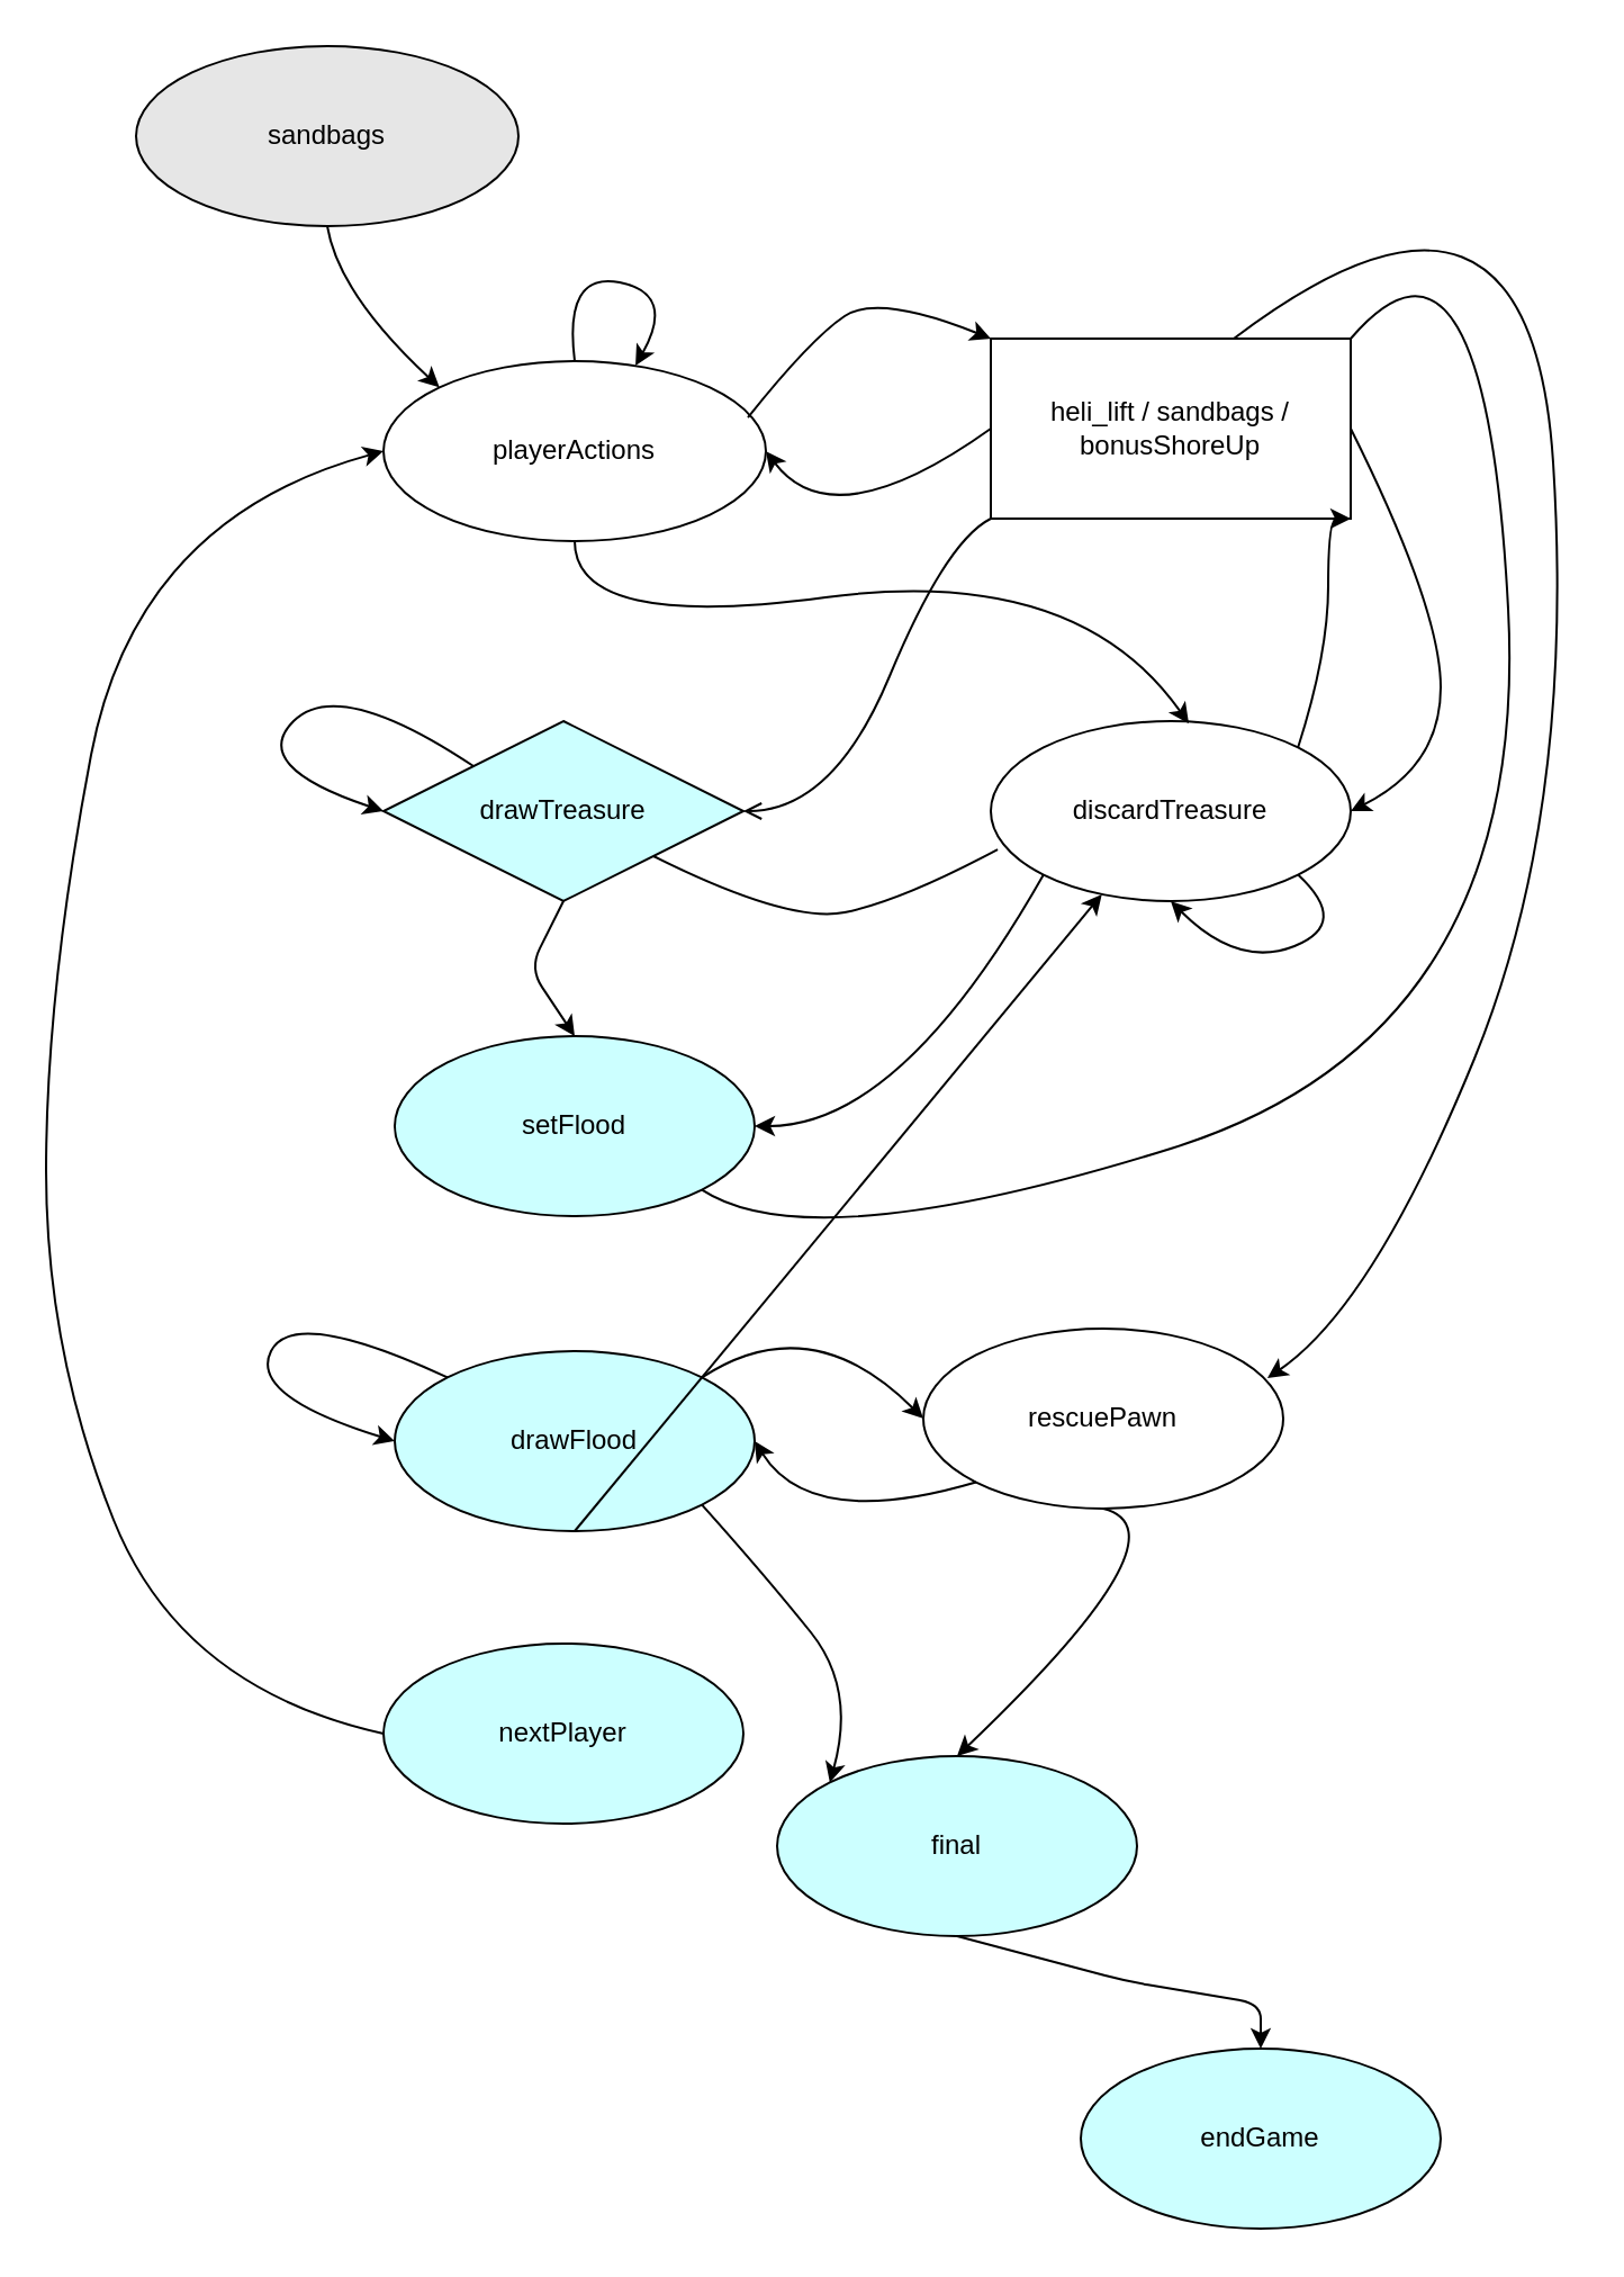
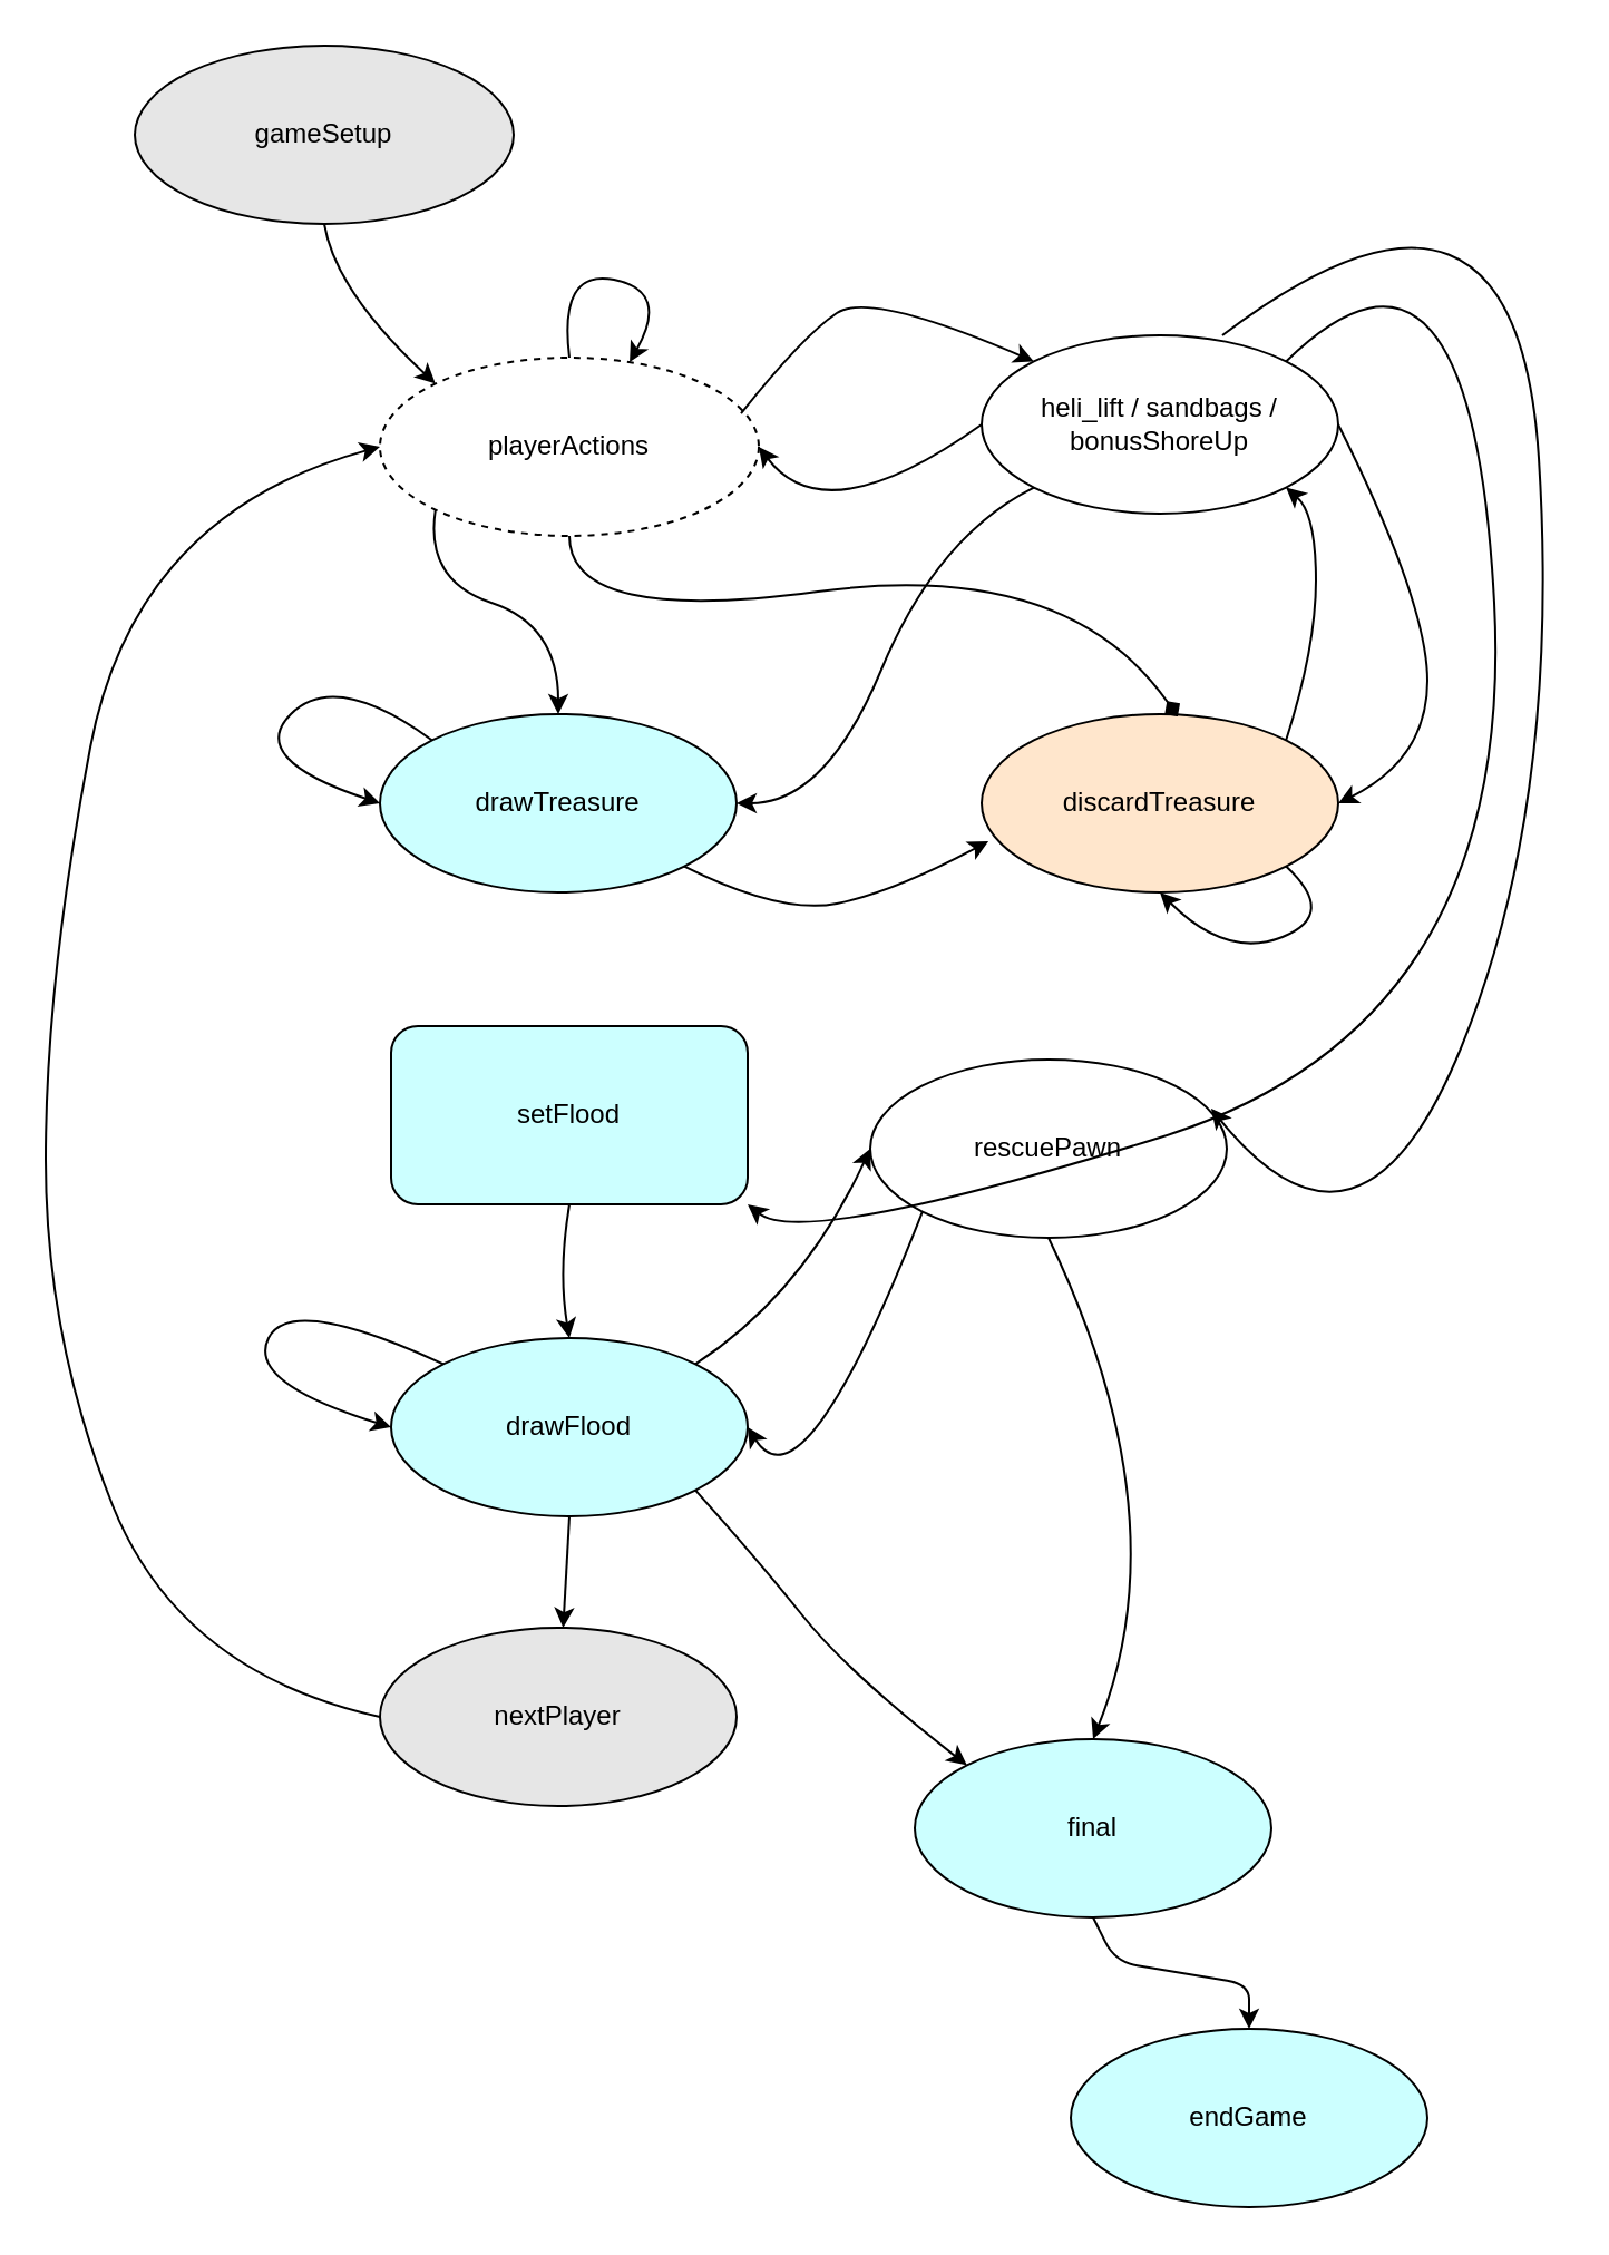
- <mxCell id="2" value="sandbags" style="ellipse;whiteSpace=wrap;html=1;fillColor=#E6E6E6;" vertex="1" parent="1"><mxGeometry x="60" y="20" width="170" height="80" as="geometry" /></mxCell>
+ <mxCell id="2" value="gameSetup" style="ellipse;whiteSpace=wrap;html=1;fillColor=#E6E6E6;" vertex="1" parent="1"><mxGeometry x="60" y="20" width="170" height="80" as="geometry" /></mxCell>
- <mxCell id="22" value="heli_lift / sandbags / bonusShoreUp" style="whiteSpace=wrap;html=1;rounded=0;" vertex="1" parent="1"><mxGeometry x="440" y="150" width="160" height="80" as="geometry" /></mxCell>
+ <mxCell id="22" value="heli_lift / sandbags / bonusShoreUp" style="ellipse;whiteSpace=wrap;html=1;" vertex="1" parent="1"><mxGeometry x="440" y="150" width="160" height="80" as="geometry" /></mxCell>
- <mxCell id="3" value="playerActions" style="ellipse;whiteSpace=wrap;html=1;" vertex="1" parent="1"><mxGeometry x="170" y="160" width="170" height="80" as="geometry" /></mxCell>
+ <mxCell id="3" value="playerActions" style="ellipse;whiteSpace=wrap;html=1;dashed=1;" vertex="1" parent="1"><mxGeometry x="170" y="160" width="170" height="80" as="geometry" /></mxCell>
+ <mxCell id="26" value="" style="curved=1;endArrow=classic;html=1;exitX=0;exitY=1;exitDx=0;exitDy=0;entryX=0.5;entryY=0;entryDx=0;entryDy=0;" edge="1" parent="1" source="3" target="4"><mxGeometry width="50" height="50" relative="1" as="geometry"><mxPoint x="360" y="280" as="sourcePoint" /><mxPoint x="291.165" y="248.058" as="targetPoint" /><Array as="points"><mxPoint x="190" y="260" /><mxPoint x="250" y="280" /></Array></mxGeometry></mxCell>
- <mxCell id="35" value="" style="curved=1;endArrow=classic;html=1;exitX=0.5;exitY=1;exitDx=0;exitDy=0;entryX=0.55;entryY=0.013;entryDx=0;entryDy=0;entryPerimeter=0;" edge="1" parent="1" source="3" target="5"><mxGeometry width="50" height="50" relative="1" as="geometry"><mxPoint x="204.896" y="238.284" as="sourcePoint" /><mxPoint x="200" y="320" as="targetPoint" /><Array as="points"><mxPoint x="255" y="280" /><mxPoint x="478" y="250" /></Array></mxGeometry></mxCell>
+ <mxCell id="35" value="" style="curved=1;endArrow=diamond;html=1;exitX=0.5;exitY=1;exitDx=0;exitDy=0;entryX=0.55;entryY=0.013;entryDx=0;entryDy=0;entryPerimeter=0;" edge="1" parent="1" source="3" target="5"><mxGeometry width="50" height="50" relative="1" as="geometry"><mxPoint x="204.896" y="238.284" as="sourcePoint" /><mxPoint x="200" y="320" as="targetPoint" /><Array as="points"><mxPoint x="255" y="280" /><mxPoint x="478" y="250" /></Array></mxGeometry></mxCell>
- <mxCell id="28" value="" style="curved=1;endArrow=open;html=1;exitX=0;exitY=1;exitDx=0;exitDy=0;entryX=1;entryY=0.5;entryDx=0;entryDy=0;" edge="1" parent="1" source="22" target="4"><mxGeometry width="50" height="50" relative="1" as="geometry"><mxPoint x="360" y="380" as="sourcePoint" /><mxPoint x="410" y="330" as="targetPoint" /><Array as="points"><mxPoint x="420" y="240" /><mxPoint x="370" y="360" /></Array></mxGeometry></mxCell>
+ <mxCell id="28" value="" style="curved=1;endArrow=classic;html=1;exitX=0;exitY=1;exitDx=0;exitDy=0;entryX=1;entryY=0.5;entryDx=0;entryDy=0;" edge="1" parent="1" source="22" target="4"><mxGeometry width="50" height="50" relative="1" as="geometry"><mxPoint x="360" y="380" as="sourcePoint" /><mxPoint x="410" y="330" as="targetPoint" /><Array as="points"><mxPoint x="420" y="240" /><mxPoint x="370" y="360" /></Array></mxGeometry></mxCell>
- <mxCell id="4" value="drawTreasure" style="rhombus;whiteSpace=wrap;html=1;fillColor=#CCFFFF;" vertex="1" parent="1"><mxGeometry x="170" y="320" width="160" height="80" as="geometry" /></mxCell>
+ <mxCell id="4" value="drawTreasure" style="ellipse;whiteSpace=wrap;html=1;fillColor=#CCFFFF;" vertex="1" parent="1"><mxGeometry x="170" y="320" width="160" height="80" as="geometry" /></mxCell>
- <mxCell id="5" value="discardTreasure" style="ellipse;whiteSpace=wrap;html=1;" vertex="1" parent="1"><mxGeometry x="440" y="320" width="160" height="80" as="geometry" /></mxCell>
+ <mxCell id="5" value="discardTreasure" style="ellipse;whiteSpace=wrap;html=1;fillColor=#ffe6cc;" vertex="1" parent="1"><mxGeometry x="440" y="320" width="160" height="80" as="geometry" /></mxCell>
- <mxCell id="23" value="" style="curved=1;endArrow=none;html=1;exitX=1;exitY=1;exitDx=0;exitDy=0;entryX=0.019;entryY=0.713;entryDx=0;entryDy=0;entryPerimeter=0;" edge="1" parent="1" source="4" target="5"><mxGeometry width="50" height="50" relative="1" as="geometry"><mxPoint x="360" y="580" as="sourcePoint" /><mxPoint x="410" y="530" as="targetPoint" /><Array as="points"><mxPoint x="350" y="410" /><mxPoint x="400" y="400" /></Array></mxGeometry></mxCell>
+ <mxCell id="23" value="" style="curved=1;endArrow=classic;html=1;exitX=1;exitY=1;exitDx=0;exitDy=0;entryX=0.019;entryY=0.713;entryDx=0;entryDy=0;entryPerimeter=0;" edge="1" parent="1" source="4" target="5"><mxGeometry width="50" height="50" relative="1" as="geometry"><mxPoint x="360" y="580" as="sourcePoint" /><mxPoint x="410" y="530" as="targetPoint" /><Array as="points"><mxPoint x="350" y="410" /><mxPoint x="400" y="400" /></Array></mxGeometry></mxCell>
- <mxCell id="8" value="" style="endArrow=classic;html=1;exitX=0.5;exitY=1;exitDx=0;exitDy=0;entryX=0.5;entryY=0;entryDx=0;entryDy=0;" edge="1" parent="1" source="4" target="6"><mxGeometry width="50" height="50" relative="1" as="geometry"><mxPoint x="360" y="310" as="sourcePoint" /><mxPoint x="410" y="260" as="targetPoint" /><Array as="points"><mxPoint x="235" y="430" /></Array></mxGeometry></mxCell>
- <mxCell id="20" value="" style="curved=1;endArrow=classic;html=1;exitX=0;exitY=1;exitDx=0;exitDy=0;entryX=1;entryY=0.5;entryDx=0;entryDy=0;" edge="1" parent="1" source="5" target="6"><mxGeometry width="50" height="50" relative="1" as="geometry"><mxPoint x="360" y="560" as="sourcePoint" /><mxPoint x="410" y="510" as="targetPoint" /><Array as="points"><mxPoint x="400" y="500" /></Array></mxGeometry></mxCell>
- <mxCell id="10" value="" style="endArrow=classic;html=1;exitX=0.5;exitY=1;exitDx=0;exitDy=0;" edge="1" parent="1" source="7" target="5"><mxGeometry width="50" height="50" relative="1" as="geometry"><mxPoint x="360" y="630" as="sourcePoint" /><mxPoint x="410" y="580" as="targetPoint" /></mxGeometry></mxCell>
+ <mxCell id="10" value="" style="endArrow=classic;html=1;exitX=0.5;exitY=1;exitDx=0;exitDy=0;" edge="1" parent="1" source="7" target="9"><mxGeometry width="50" height="50" relative="1" as="geometry"><mxPoint x="360" y="630" as="sourcePoint" /><mxPoint x="410" y="580" as="targetPoint" /></mxGeometry></mxCell>
- <mxCell id="6" value="setFlood" style="ellipse;whiteSpace=wrap;html=1;fillColor=#CCFFFF;" vertex="1" parent="1"><mxGeometry x="175" y="460" width="160" height="80" as="geometry" /></mxCell>
+ <mxCell id="6" value="setFlood" style="whiteSpace=wrap;html=1;fillColor=#CCFFFF;rounded=1;" vertex="1" parent="1"><mxGeometry x="175" y="460" width="160" height="80" as="geometry" /></mxCell>
- <mxCell id="32" value="" style="curved=1;endArrow=none;html=1;entryX=1;entryY=1;entryDx=0;entryDy=0;exitX=1;exitY=0;exitDx=0;exitDy=0;" edge="1" parent="1" source="22" target="6"><mxGeometry width="50" height="50" relative="1" as="geometry"><mxPoint x="580" y="230" as="sourcePoint" /><mxPoint x="510" y="480" as="targetPoint" /><Array as="points"><mxPoint x="660" y="80" /><mxPoint x="680" y="460" /><mxPoint x="360" y="560" /></Array></mxGeometry></mxCell>
+ <mxCell id="32" value="" style="curved=1;endArrow=classic;html=1;entryX=1;entryY=1;entryDx=0;entryDy=0;exitX=1;exitY=0;exitDx=0;exitDy=0;" edge="1" parent="1" source="22" target="6"><mxGeometry width="50" height="50" relative="1" as="geometry"><mxPoint x="580" y="230" as="sourcePoint" /><mxPoint x="510" y="480" as="targetPoint" /><Array as="points"><mxPoint x="660" y="80" /><mxPoint x="680" y="460" /><mxPoint x="360" y="560" /></Array></mxGeometry></mxCell>
+ <mxCell id="31" value="" style="curved=1;endArrow=classic;html=1;exitX=0.5;exitY=1;exitDx=0;exitDy=0;entryX=0.5;entryY=0;entryDx=0;entryDy=0;" edge="1" parent="1" source="6" target="7"><mxGeometry width="50" height="50" relative="1" as="geometry"><mxPoint x="353.431" y="488.284" as="sourcePoint" /><mxPoint x="310" y="520" as="targetPoint" /><Array as="points"><mxPoint x="250" y="570" /></Array></mxGeometry></mxCell>
- <mxCell id="21" value="rescuePawn" style="ellipse;whiteSpace=wrap;html=1;" vertex="1" parent="1"><mxGeometry x="410" y="590" width="160" height="80" as="geometry" /></mxCell>
+ <mxCell id="21" value="rescuePawn" style="ellipse;whiteSpace=wrap;html=1;" vertex="1" parent="1"><mxGeometry x="390" y="475" width="160" height="80" as="geometry" /></mxCell>
- <mxCell id="9" value="nextPlayer" style="ellipse;whiteSpace=wrap;html=1;fillColor=#CCFFFF;" vertex="1" parent="1"><mxGeometry x="170" y="730" width="160" height="80" as="geometry" /></mxCell>
+ <mxCell id="9" value="nextPlayer" style="ellipse;whiteSpace=wrap;html=1;fillColor=#e6e6e6;" vertex="1" parent="1"><mxGeometry x="170" y="730" width="160" height="80" as="geometry" /></mxCell>
- <mxCell id="16" value="final" style="ellipse;whiteSpace=wrap;html=1;fillColor=#CCFFFF;" vertex="1" parent="1"><mxGeometry x="345" y="780" width="160" height="80" as="geometry" /></mxCell>
+ <mxCell id="16" value="final" style="ellipse;whiteSpace=wrap;html=1;fillColor=#CCFFFF;" vertex="1" parent="1"><mxGeometry x="410" y="780" width="160" height="80" as="geometry" /></mxCell>
